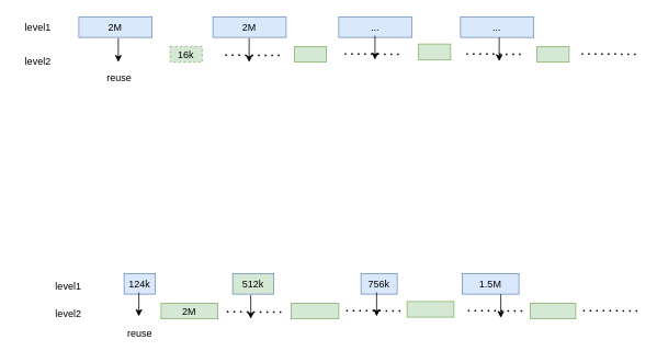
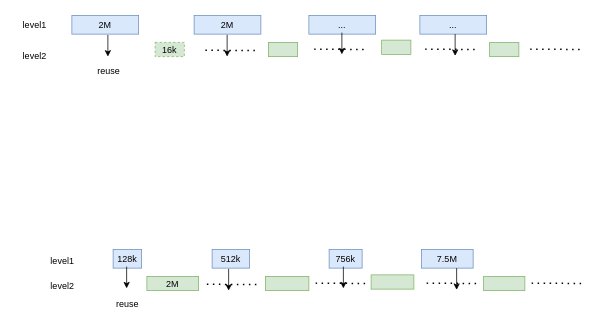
- <mxCell id="26" value="124k" style="rounded=0;whiteSpace=wrap;html=1;fillColor=#dae8fc;strokeColor=#6c8ebf;" vertex="1" parent="1"><mxGeometry x="150" y="332" width="38" height="25" as="geometry" /></mxCell>
+ <mxCell id="26" value="128k" style="rounded=0;whiteSpace=wrap;html=1;fillColor=#dae8fc;strokeColor=#6c8ebf;" vertex="1" parent="1"><mxGeometry x="150" y="332" width="38" height="25" as="geometry" /></mxCell>
- <mxCell id="24" value="512k" style="rounded=0;whiteSpace=wrap;html=1;fillColor=#d5e8d4;strokeColor=#6c8ebf;" vertex="1" parent="1"><mxGeometry x="282" y="332" width="50" height="25" as="geometry" /></mxCell>
+ <mxCell id="24" value="512k" style="rounded=0;whiteSpace=wrap;html=1;fillColor=#dae8fc;strokeColor=#6c8ebf;" vertex="1" parent="1"><mxGeometry x="282" y="332" width="50" height="25" as="geometry" /></mxCell>
- <mxCell id="28" value="1.5M" style="rounded=0;whiteSpace=wrap;html=1;fillColor=#dae8fc;strokeColor=#6c8ebf;" vertex="1" parent="1"><mxGeometry x="561" y="332" width="69" height="25" as="geometry" /></mxCell>
+ <mxCell id="28" value="7.5M" style="rounded=0;whiteSpace=wrap;html=1;fillColor=#dae8fc;strokeColor=#6c8ebf;" vertex="1" parent="1"><mxGeometry x="561" y="332" width="69" height="25" as="geometry" /></mxCell>
